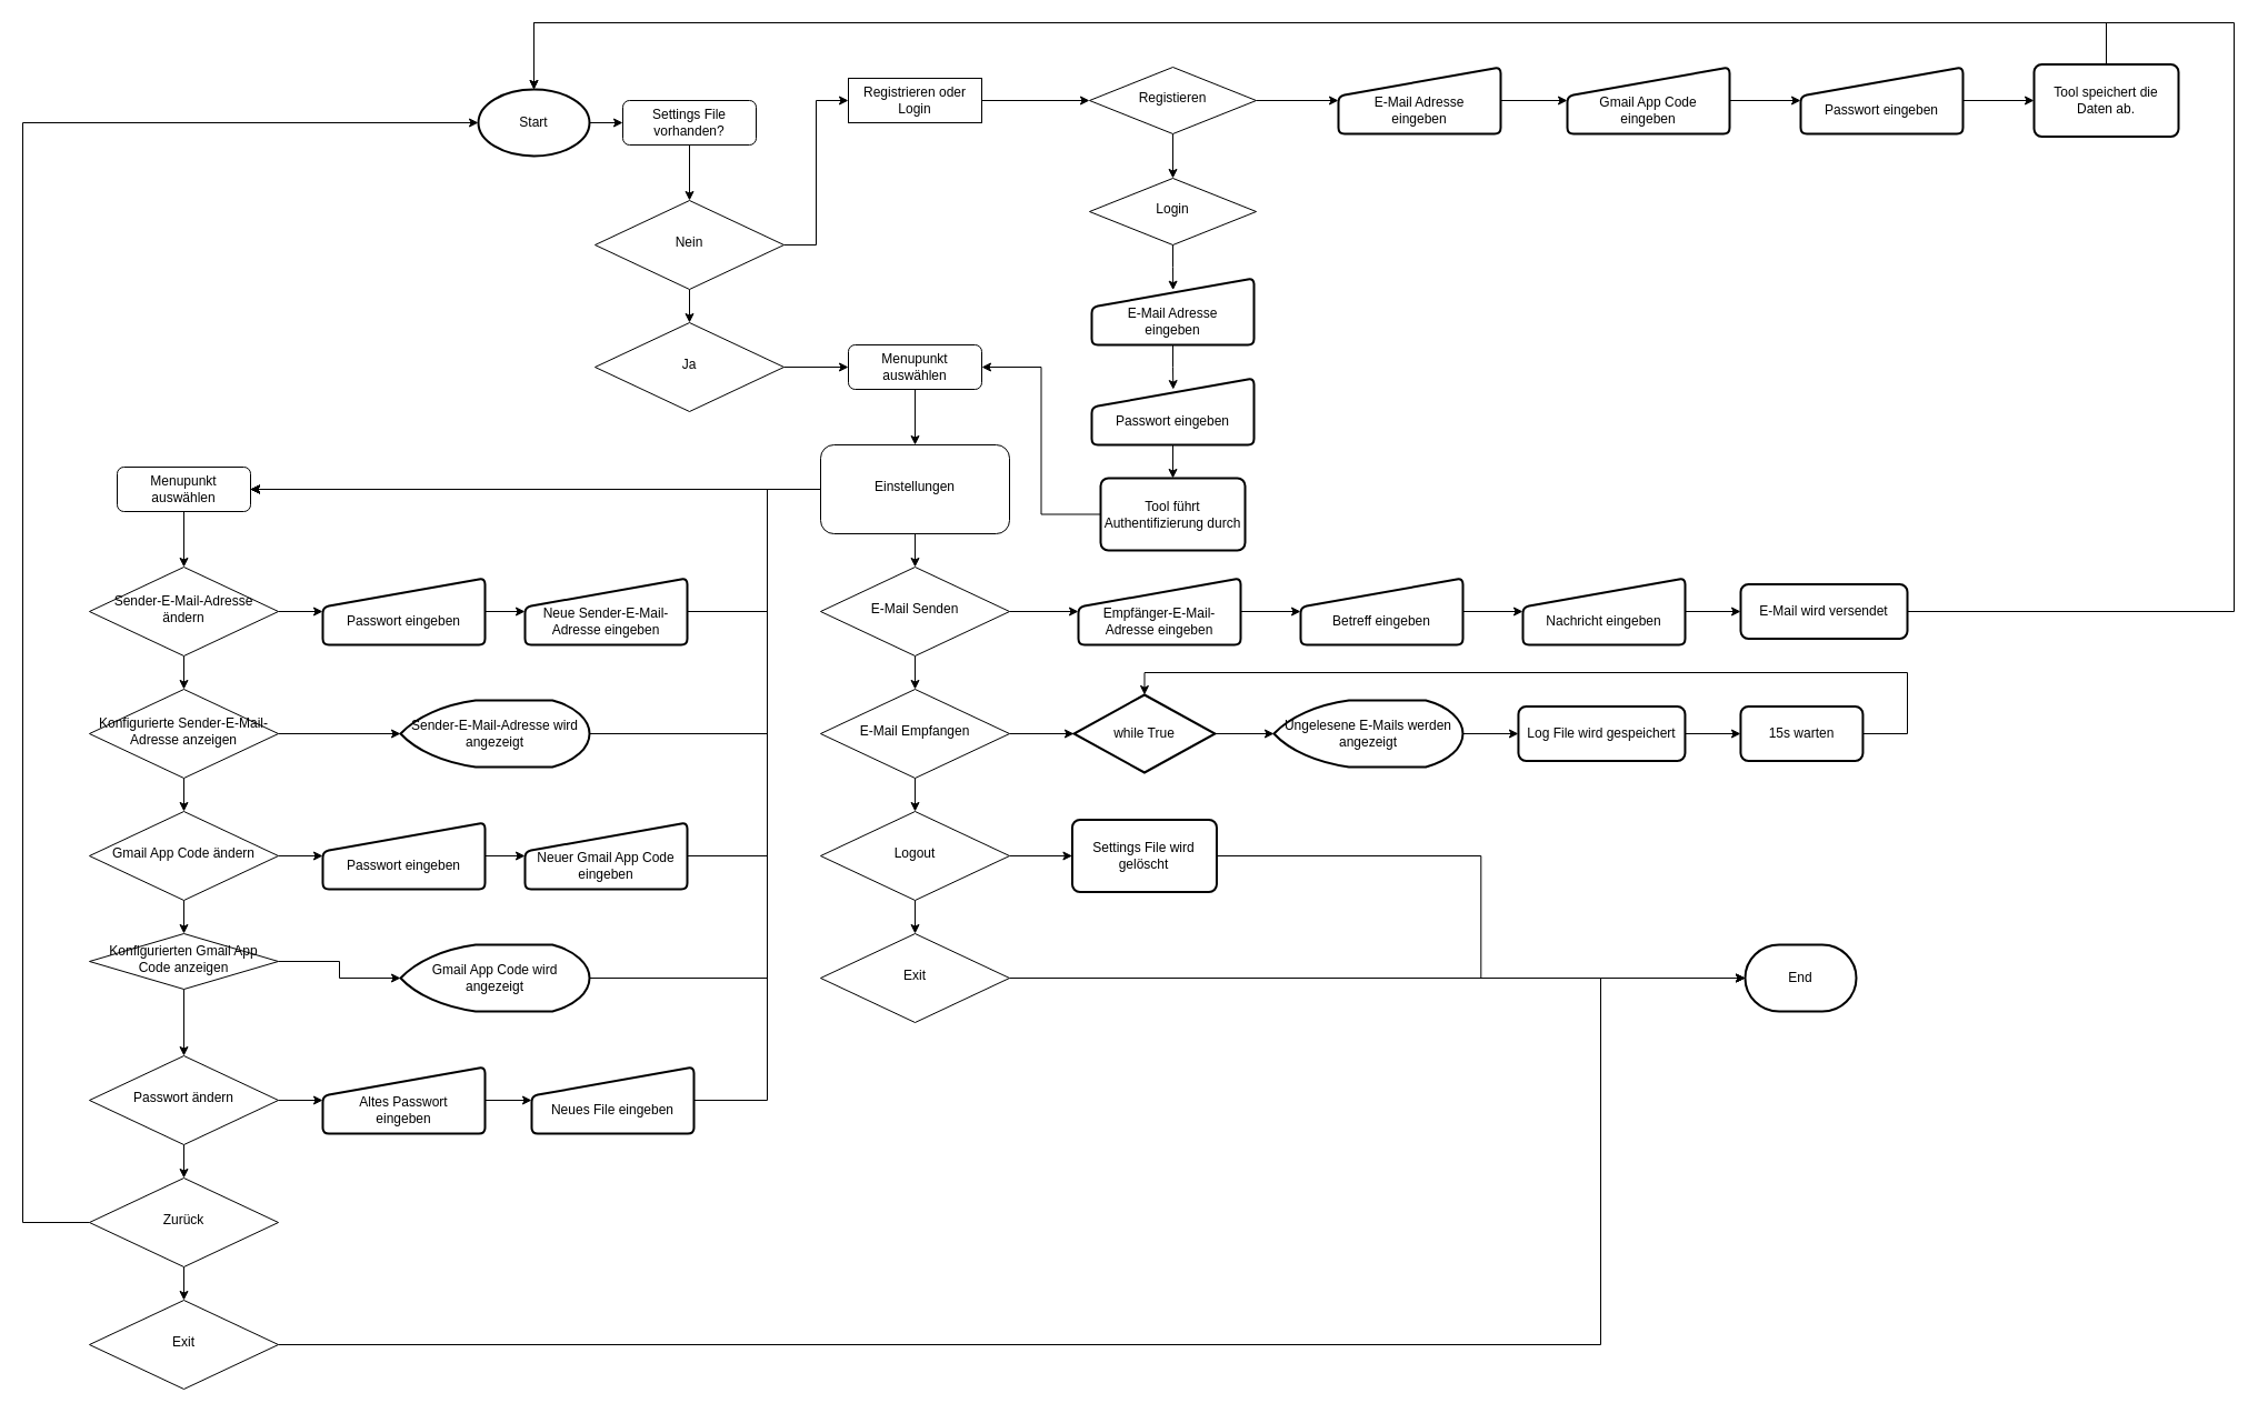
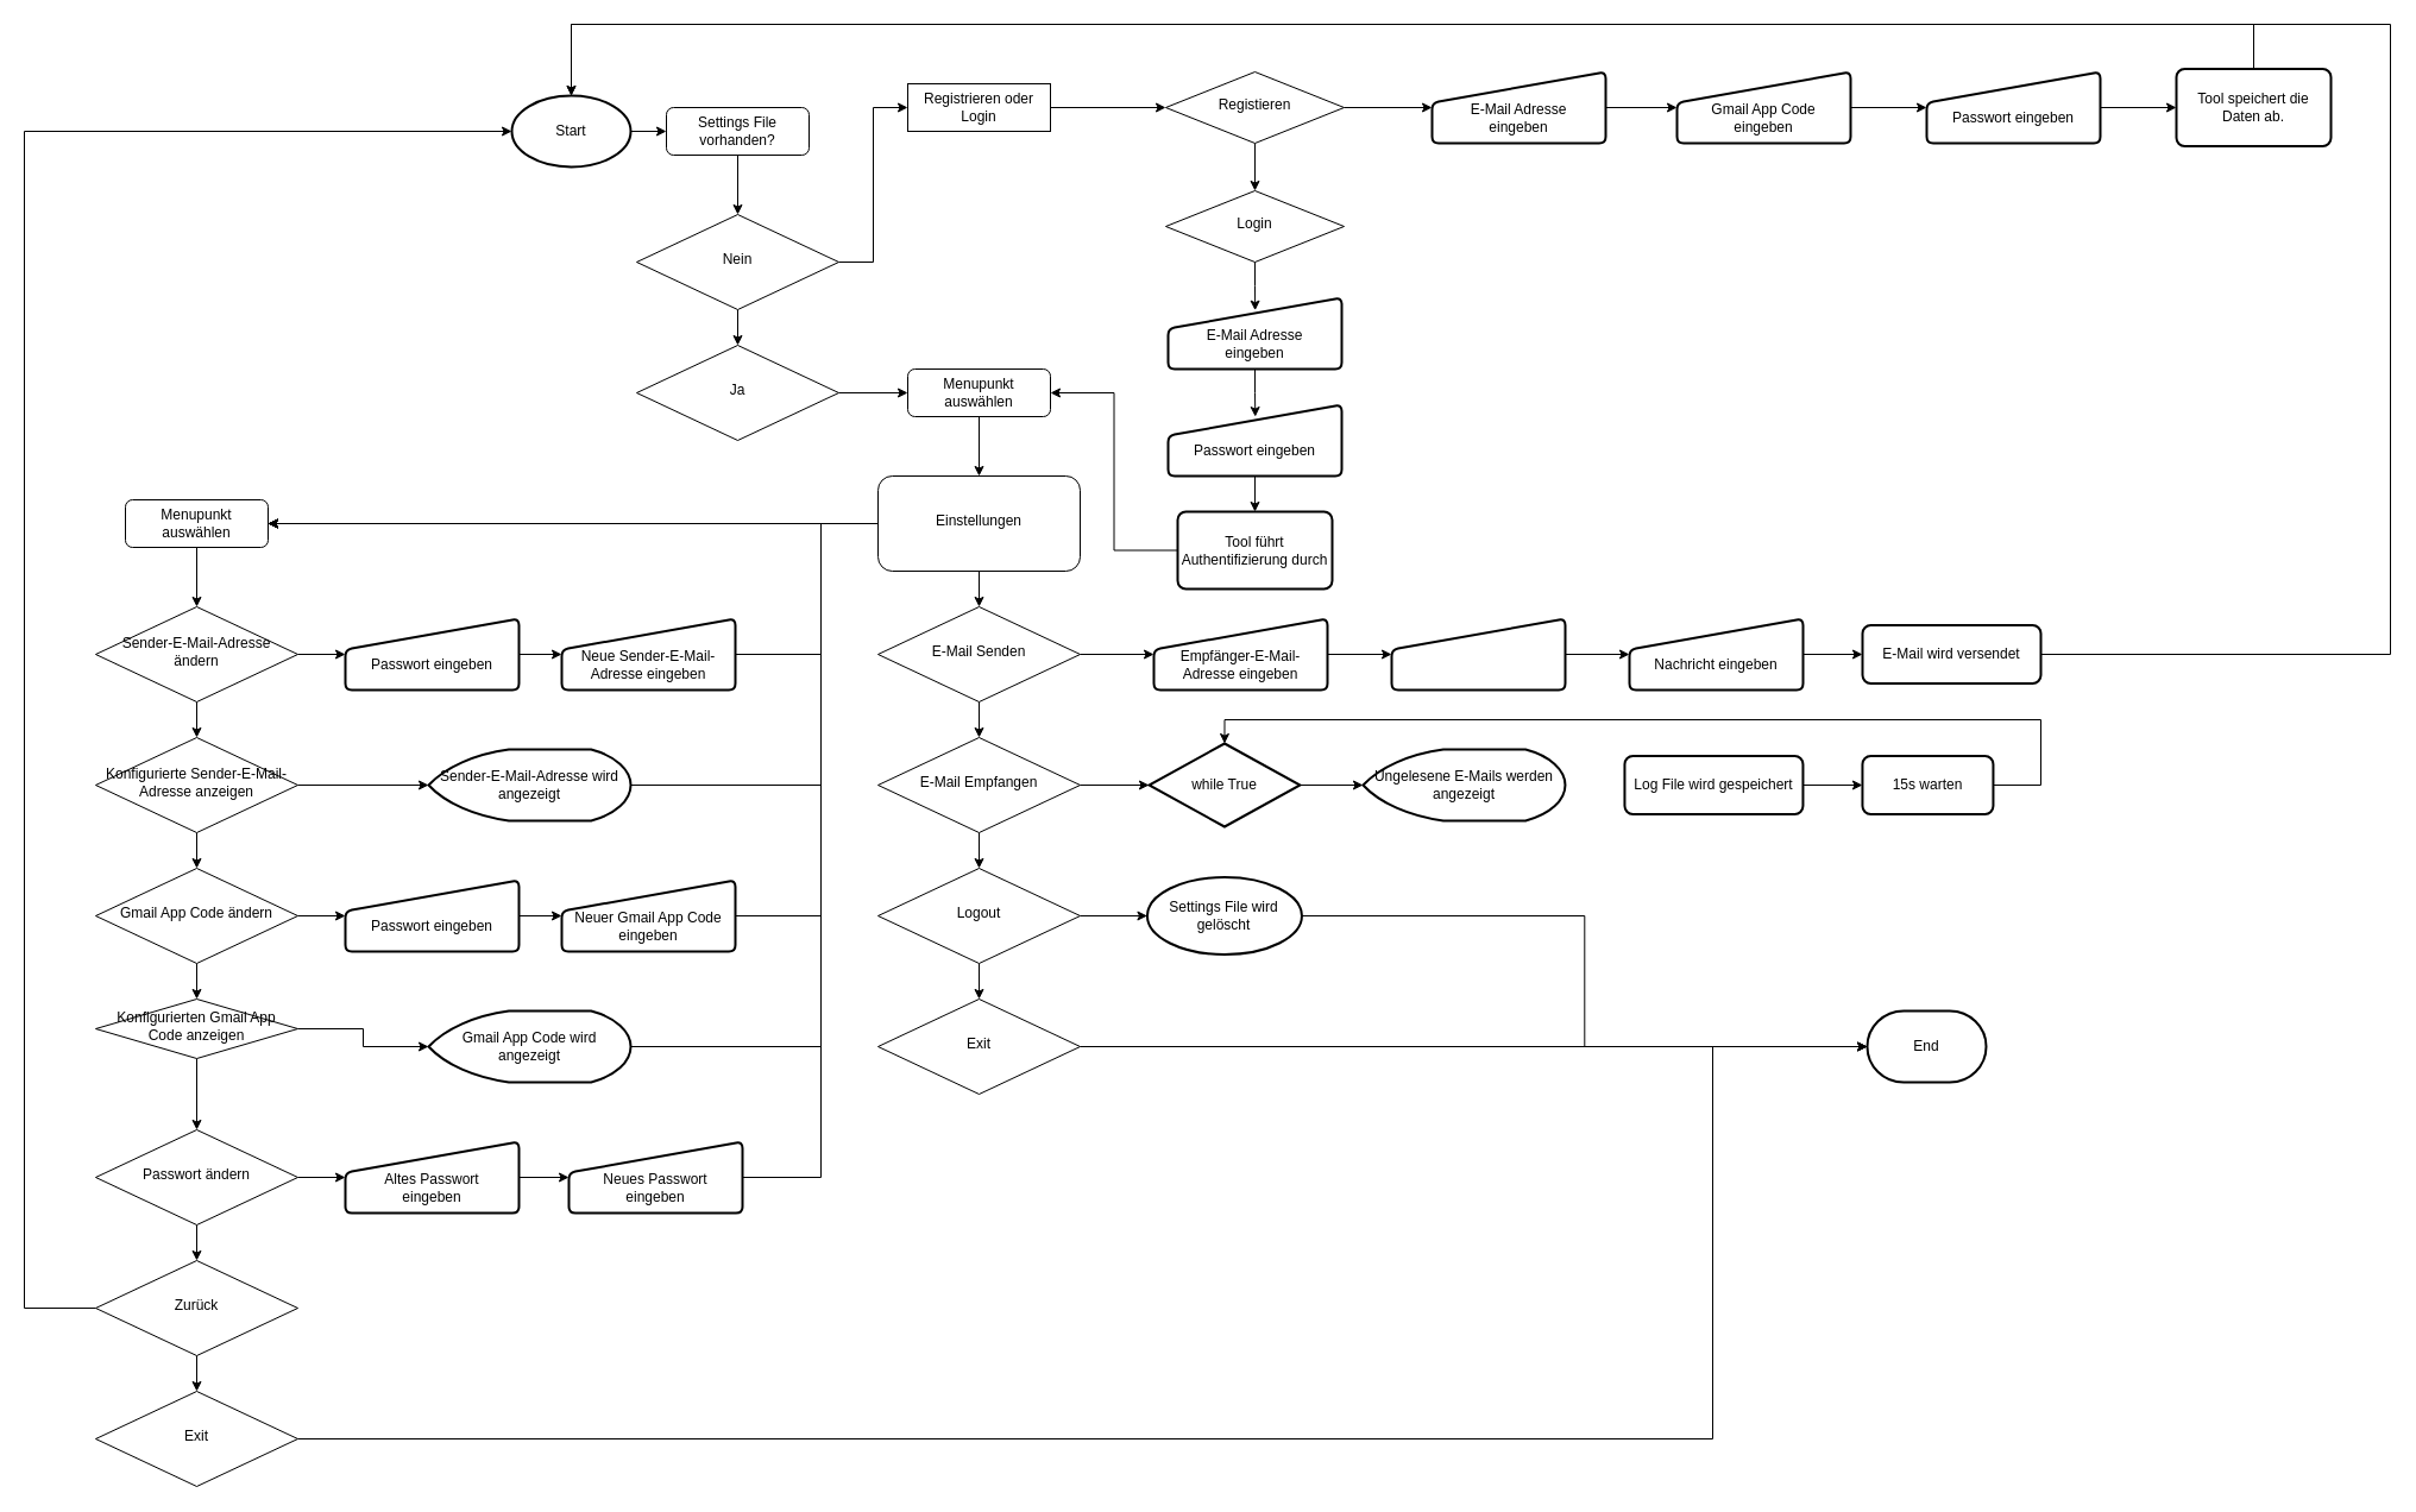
- <mxCell id="61" value="Betreff eingeben" style="text;html=1;align=center;verticalAlign=middle;whiteSpace=wrap;rounded=0;" parent="1" vertex="1"><mxGeometry x="1180" y="544" width="126" height="30" as="geometry" /></mxCell>
- <mxCell id="69" style="edgeStyle=orthogonalEdgeStyle;rounded=0;orthogonalLoop=1;jettySize=auto;html=1;entryX=0;entryY=0.5;entryDx=0;entryDy=0;" parent="1" source="70" target="73" edge="1"><mxGeometry relative="1" as="geometry" /></mxCell>
- <mxCell id="96" value="Settings File wird gelöscht" style="rounded=1;whiteSpace=wrap;html=1;absoluteArcSize=1;arcSize=14;strokeWidth=2;" parent="1" vertex="1"><mxGeometry x="964.45" y="737.5" width="130" height="65" as="geometry" /></mxCell>
+ <mxCell id="96" value="Settings File wird gelöscht" style="ellipse;whiteSpace=wrap;html=1;absoluteArcSize=1;arcSize=14;strokeWidth=2;" parent="1" vertex="1"><mxGeometry x="964.45" y="737.5" width="130" height="65" as="geometry" /></mxCell>
- <mxCell id="109" value="Neues File eingeben" style="text;html=1;align=center;verticalAlign=middle;whiteSpace=wrap;rounded=0;" parent="1" vertex="1"><mxGeometry x="488" y="984" width="126" height="30" as="geometry" /></mxCell>
+ <mxCell id="109" value="Neues Passwort eingeben" style="text;html=1;align=center;verticalAlign=middle;whiteSpace=wrap;rounded=0;" parent="1" vertex="1"><mxGeometry x="488" y="984" width="126" height="30" as="geometry" /></mxCell>
